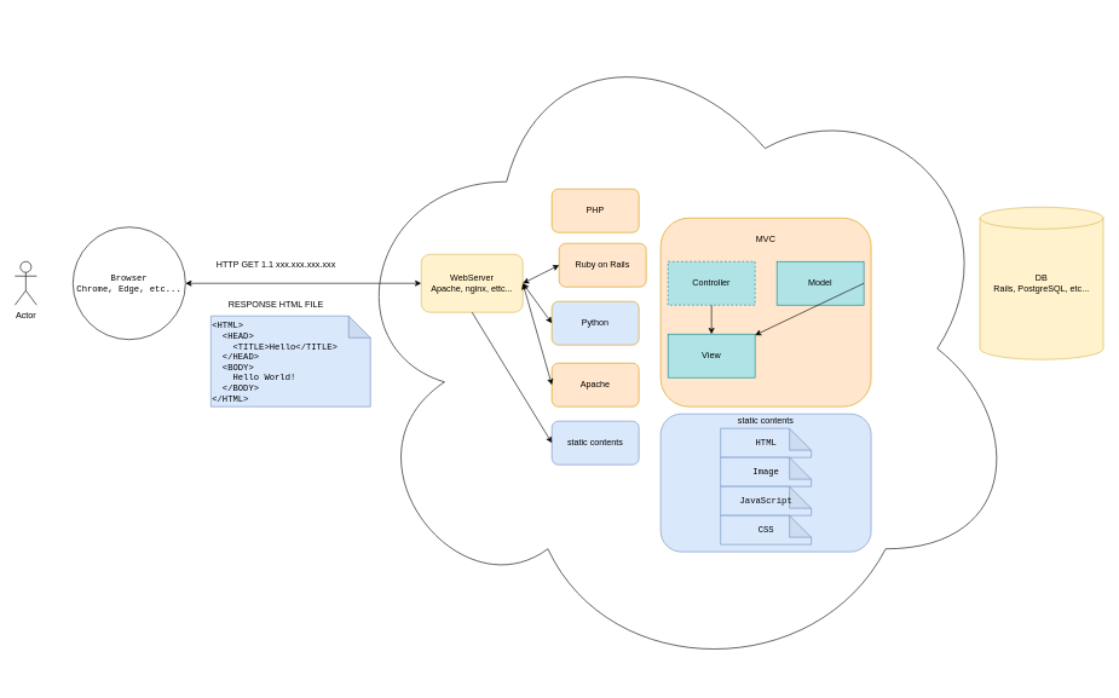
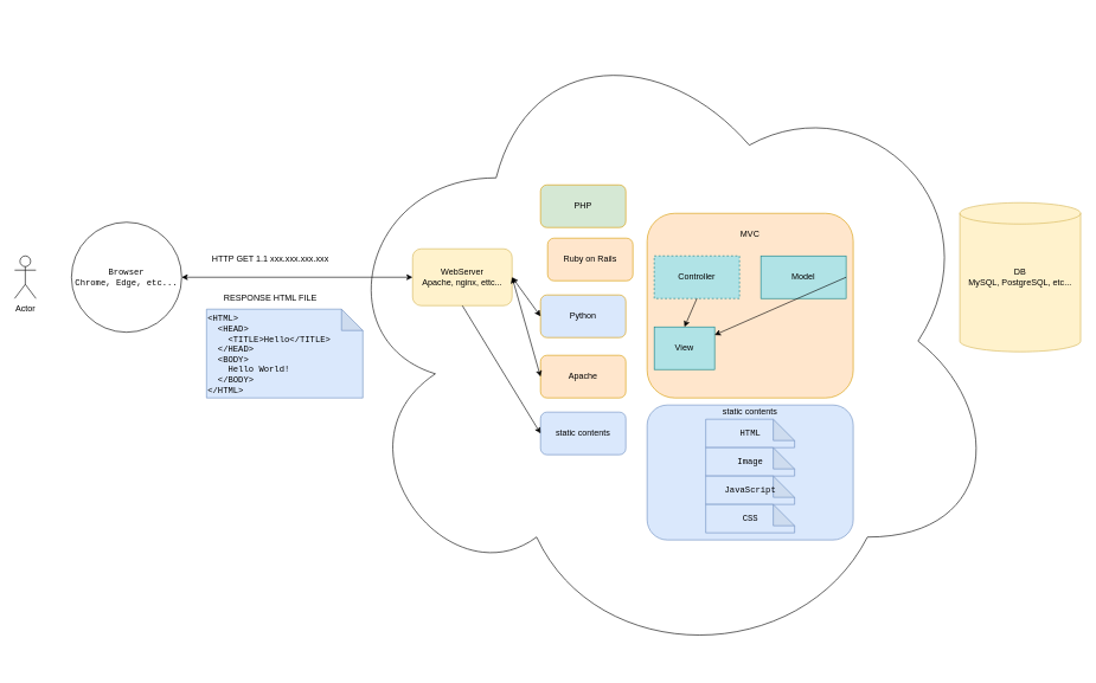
- <mxCell id="9" value="PHP" style="rounded=1;whiteSpace=wrap;html=1;fillColor=#ffe6cc;strokeColor=#d79b00;" vertex="1" parent="1"><mxGeometry x="760" y="260" width="120" height="60" as="geometry" /></mxCell>
+ <mxCell id="9" value="PHP" style="rounded=1;whiteSpace=wrap;html=1;fillColor=#d5e8d4;strokeColor=#d79b00;" vertex="1" parent="1"><mxGeometry x="760" y="260" width="120" height="60" as="geometry" /></mxCell>
- <mxCell id="13" value="" style="endArrow=classic;html=1;exitX=1;exitY=0.5;exitDx=0;exitDy=0;entryX=0;entryY=0.5;entryDx=0;entryDy=0;startArrow=classic;startFill=1;" edge="1" parent="1" source="7" target="8"><mxGeometry width="50" height="50" relative="1" as="geometry"><mxPoint x="720" y="560" as="sourcePoint" /><mxPoint x="770" y="510" as="targetPoint" /></mxGeometry></mxCell>
- <mxCell id="12" value="DB&lt;br&gt;Rails, PostgreSQL, etc..." style="shape=cylinder2;whiteSpace=wrap;html=1;boundedLbl=1;backgroundOutline=1;size=15;fillColor=#fff2cc;strokeColor=#d6b656;" vertex="1" parent="1"><mxGeometry x="1350" y="285" width="170" height="210" as="geometry" /></mxCell>
+ <mxCell id="12" value="DB&lt;br&gt;MySQL, PostgreSQL, etc..." style="shape=cylinder2;whiteSpace=wrap;html=1;boundedLbl=1;backgroundOutline=1;size=15;fillColor=#fff2cc;strokeColor=#d6b656;" vertex="1" parent="1"><mxGeometry x="1350" y="285" width="170" height="210" as="geometry" /></mxCell>
- <mxCell id="18" value="View" style="rounded=0;whiteSpace=wrap;html=1;fillColor=#b0e3e6;strokeColor=#0e8088;" vertex="1" parent="1"><mxGeometry x="920" y="460" width="120" height="60" as="geometry" /></mxCell>
+ <mxCell id="18" value="View" style="rounded=0;whiteSpace=wrap;html=1;fillColor=#b0e3e6;strokeColor=#0e8088;" vertex="1" parent="1"><mxGeometry x="920" y="460" width="85" height="60" as="geometry" /></mxCell>
